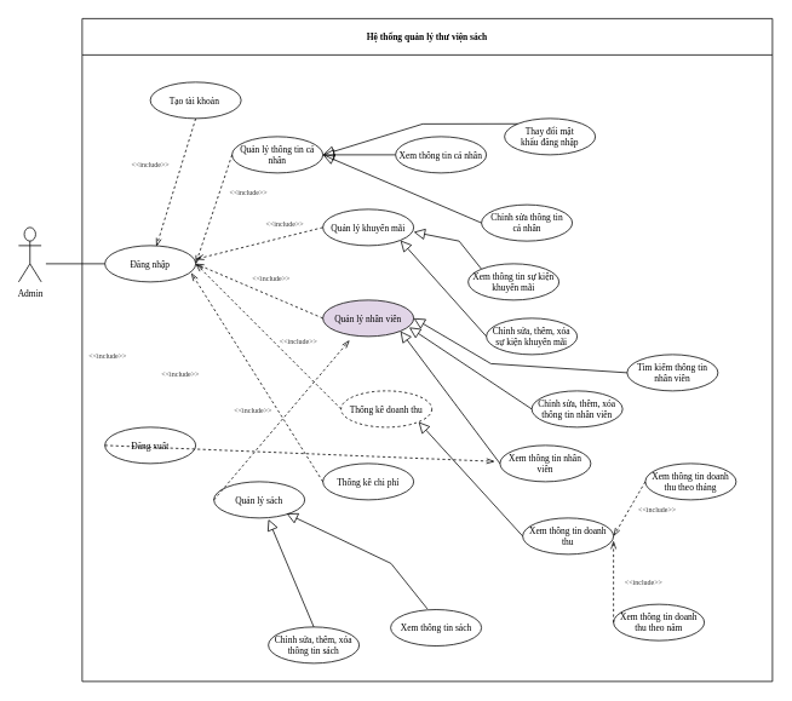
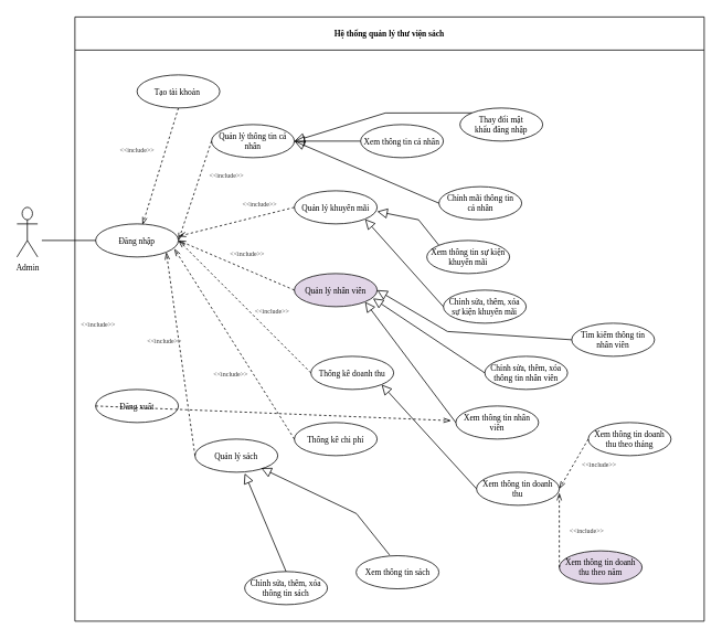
- <mxCell id="9" value="&lt;font style=&quot;font-size: 10px&quot;&gt;Chỉnh sửa thông tin &lt;br style=&quot;font-size: 10px;&quot;&gt;cá nhân&lt;/font&gt;" style="ellipse;whiteSpace=wrap;html=1;fontFamily=Times New Roman;fontSize=10;" parent="2" vertex="1"><mxGeometry x="439.64" y="205" width="100" height="40" as="geometry" /></mxCell>
+ <mxCell id="9" value="&lt;font style=&quot;font-size: 10px&quot;&gt;Chỉnh mãi thông tin &lt;br style=&quot;font-size: 10px;&quot;&gt;cá nhân&lt;/font&gt;" style="ellipse;whiteSpace=wrap;html=1;fontFamily=Times New Roman;fontSize=10;" parent="2" vertex="1"><mxGeometry x="439.64" y="205" width="100" height="40" as="geometry" /></mxCell>
- <mxCell id="6" value="&lt;font style=&quot;font-size: 10px&quot;&gt;Thống kê doanh thu&lt;/font&gt;" style="ellipse;whiteSpace=wrap;html=1;fontFamily=Times New Roman;fontSize=10;dashed=1;" parent="2" vertex="1"><mxGeometry x="285" y="410" width="100" height="40" as="geometry" /></mxCell>
+ <mxCell id="6" value="&lt;font style=&quot;font-size: 10px&quot;&gt;Thống kê doanh thu&lt;/font&gt;" style="ellipse;whiteSpace=wrap;html=1;fontFamily=Times New Roman;fontSize=10;" parent="2" vertex="1"><mxGeometry x="285" y="410" width="100" height="40" as="geometry" /></mxCell>
- <mxCell id="27" value="" style="endArrow=openThin;html=1;rounded=0;fontFamily=Times New Roman;fontSize=10;endSize=7;targetPerimeterSpacing=6;exitX=0;exitY=0.5;exitDx=0;exitDy=0;dashed=1;endFill=0;" parent="2" source="3" target="4" edge="1"><mxGeometry width="50" height="50" relative="1" as="geometry"><mxPoint x="170" y="395" as="sourcePoint" /><mxPoint x="130" y="275" as="targetPoint" /></mxGeometry></mxCell>
+ <mxCell id="27" value="" style="endArrow=openThin;html=1;rounded=0;fontFamily=Times New Roman;fontSize=10;endSize=7;targetPerimeterSpacing=6;exitX=0;exitY=0.5;exitDx=0;exitDy=0;dashed=1;endFill=0;entryX=1;entryY=1;entryDx=0;entryDy=0;" parent="2" source="3" target="21" edge="1"><mxGeometry width="50" height="50" relative="1" as="geometry"><mxPoint x="170" y="395" as="sourcePoint" /><mxPoint x="130" y="275" as="targetPoint" /></mxGeometry></mxCell>
- <mxCell id="44" value="&lt;font style=&quot;font-size: 10px&quot;&gt;Xem thông tin doanh thu theo năm&lt;/font&gt;" style="ellipse;whiteSpace=wrap;html=1;fontFamily=Times New Roman;fontSize=10;" parent="2" vertex="1"><mxGeometry x="585" y="645" width="100" height="40" as="geometry" /></mxCell>
+ <mxCell id="44" value="&lt;font style=&quot;font-size: 10px&quot;&gt;Xem thông tin doanh thu theo năm&lt;/font&gt;" style="ellipse;whiteSpace=wrap;html=1;fontFamily=Times New Roman;fontSize=10;fillColor=#e1d5e7;" parent="2" vertex="1"><mxGeometry x="585" y="645" width="100" height="40" as="geometry" /></mxCell>
